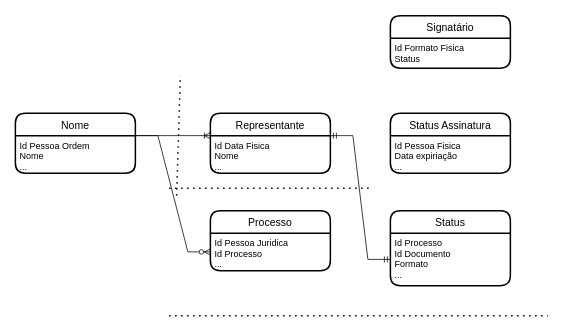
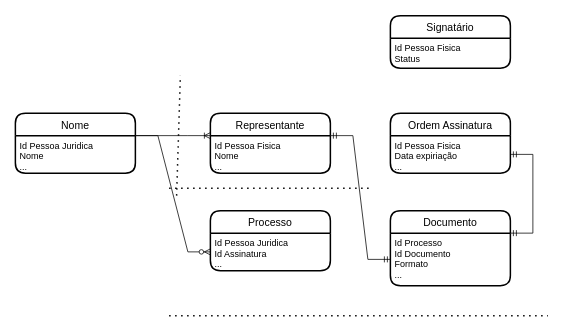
- <mxCell id="15" value="Id Formato Fisica&#10;Status" style="align=left;strokeColor=none;fillColor=none;spacingLeft=4;fontSize=12;verticalAlign=top;resizable=0;rotatable=0;part=1;" parent="14" vertex="1"><mxGeometry y="30" width="160" height="40" as="geometry" /></mxCell>
+ <mxCell id="15" value="Id Pessoa Fisica&#10;Status" style="align=left;strokeColor=none;fillColor=none;spacingLeft=4;fontSize=12;verticalAlign=top;resizable=0;rotatable=0;part=1;" parent="14" vertex="1"><mxGeometry y="30" width="160" height="40" as="geometry" /></mxCell>
- <mxCell id="12" value="Status Assinatura" style="swimlane;childLayout=stackLayout;horizontal=1;startSize=30;horizontalStack=0;rounded=1;fontSize=14;fontStyle=0;strokeWidth=2;resizeParent=0;resizeLast=1;shadow=0;dashed=0;align=center;" parent="1" vertex="1"><mxGeometry x="520" y="150" width="160" height="80" as="geometry"><mxRectangle x="330" y="230" width="70" height="30" as="alternateBounds" /></mxGeometry></mxCell>
+ <mxCell id="12" value="Ordem Assinatura" style="swimlane;childLayout=stackLayout;horizontal=1;startSize=30;horizontalStack=0;rounded=1;fontSize=14;fontStyle=0;strokeWidth=2;resizeParent=0;resizeLast=1;shadow=0;dashed=0;align=center;" parent="1" vertex="1"><mxGeometry x="520" y="150" width="160" height="80" as="geometry"><mxRectangle x="330" y="230" width="70" height="30" as="alternateBounds" /></mxGeometry></mxCell>
- <mxCell id="3" value="Id Pessoa Ordem&#10;Nome&#10;..." style="align=left;strokeColor=none;fillColor=none;spacingLeft=4;fontSize=12;verticalAlign=top;resizable=0;rotatable=0;part=1;" parent="2" vertex="1"><mxGeometry y="30" width="160" height="50" as="geometry" /></mxCell>
+ <mxCell id="3" value="Id Pessoa Juridica&#10;Nome&#10;..." style="align=left;strokeColor=none;fillColor=none;spacingLeft=4;fontSize=12;verticalAlign=top;resizable=0;rotatable=0;part=1;" parent="2" vertex="1"><mxGeometry y="30" width="160" height="50" as="geometry" /></mxCell>
- <mxCell id="5" value="Id Data Fisica&#10;Nome&#10;..." style="align=left;strokeColor=none;fillColor=none;spacingLeft=4;fontSize=12;verticalAlign=top;resizable=0;rotatable=0;part=1;" parent="4" vertex="1"><mxGeometry y="30" width="160" height="50" as="geometry" /></mxCell>
+ <mxCell id="5" value="Id Pessoa Fisica&#10;Nome&#10;..." style="align=left;strokeColor=none;fillColor=none;spacingLeft=4;fontSize=12;verticalAlign=top;resizable=0;rotatable=0;part=1;" parent="4" vertex="1"><mxGeometry y="30" width="160" height="50" as="geometry" /></mxCell>
+ <mxCell id="17" value="" style="edgeStyle=entityRelationEdgeStyle;fontSize=12;html=1;endArrow=ERmandOne;startArrow=ERmandOne;rounded=0;entryX=1;entryY=0.5;entryDx=0;entryDy=0;exitX=1;exitY=0;exitDx=0;exitDy=0;" parent="1" source="11" target="13" edge="1"><mxGeometry width="100" height="100" relative="1" as="geometry"><mxPoint x="707" y="360" as="sourcePoint" /><mxPoint x="807" y="260" as="targetPoint" /></mxGeometry></mxCell>
- <mxCell id="10" value="Status" style="swimlane;childLayout=stackLayout;horizontal=1;startSize=30;horizontalStack=0;rounded=1;fontSize=14;fontStyle=0;strokeWidth=2;resizeParent=0;resizeLast=1;shadow=0;dashed=0;align=center;" parent="1" vertex="1"><mxGeometry x="520" y="280" width="160" height="100" as="geometry"><mxRectangle x="330" y="230" width="70" height="30" as="alternateBounds" /></mxGeometry></mxCell>
+ <mxCell id="10" value="Documento" style="swimlane;childLayout=stackLayout;horizontal=1;startSize=30;horizontalStack=0;rounded=1;fontSize=14;fontStyle=0;strokeWidth=2;resizeParent=0;resizeLast=1;shadow=0;dashed=0;align=center;" parent="1" vertex="1"><mxGeometry x="520" y="280" width="160" height="100" as="geometry"><mxRectangle x="330" y="230" width="70" height="30" as="alternateBounds" /></mxGeometry></mxCell>
- <mxCell id="8" value="Id Pessoa Juridica&#10;Id Processo&#10;..." style="align=left;strokeColor=none;fillColor=none;spacingLeft=4;fontSize=12;verticalAlign=top;resizable=0;rotatable=0;part=1;" parent="7" vertex="1"><mxGeometry y="30" width="160" height="50" as="geometry" /></mxCell>
+ <mxCell id="8" value="Id Pessoa Juridica&#10;Id Assinatura&#10;..." style="align=left;strokeColor=none;fillColor=none;spacingLeft=4;fontSize=12;verticalAlign=top;resizable=0;rotatable=0;part=1;" parent="7" vertex="1"><mxGeometry y="30" width="160" height="50" as="geometry" /></mxCell>
